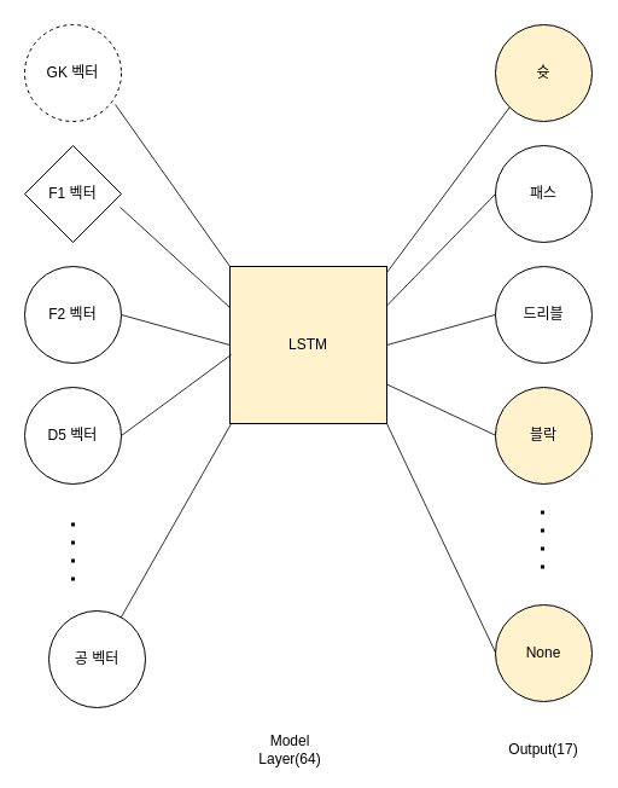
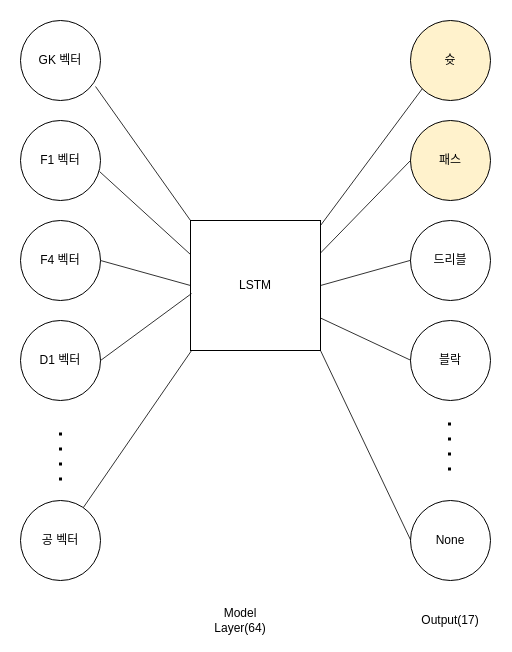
- <mxCell id="2" value="GK 벡터" style="ellipse;whiteSpace=wrap;html=1;aspect=fixed;dashed=1;" vertex="1" parent="1"><mxGeometry x="20" y="20" width="80" height="80" as="geometry" /></mxCell>
+ <mxCell id="2" value="GK 벡터" style="ellipse;whiteSpace=wrap;html=1;aspect=fixed;" vertex="1" parent="1"><mxGeometry x="20" y="20" width="80" height="80" as="geometry" /></mxCell>
- <mxCell id="3" value="F1 벡터" style="rhombus;whiteSpace=wrap;html=1;aspect=fixed;" vertex="1" parent="1"><mxGeometry x="20" y="120" width="80" height="80" as="geometry" /></mxCell>
+ <mxCell id="3" value="F1 벡터" style="ellipse;whiteSpace=wrap;html=1;aspect=fixed;" vertex="1" parent="1"><mxGeometry x="20" y="120" width="80" height="80" as="geometry" /></mxCell>
- <mxCell id="11" value="패스" style="ellipse;whiteSpace=wrap;html=1;aspect=fixed;" vertex="1" parent="1"><mxGeometry x="410" y="120" width="80" height="80" as="geometry" /></mxCell>
+ <mxCell id="11" value="패스" style="ellipse;whiteSpace=wrap;html=1;aspect=fixed;fillColor=#fff2cc;" vertex="1" parent="1"><mxGeometry x="410" y="120" width="80" height="80" as="geometry" /></mxCell>
- <mxCell id="4" value="F2 벡터" style="ellipse;whiteSpace=wrap;html=1;aspect=fixed;" vertex="1" parent="1"><mxGeometry x="20" y="220" width="80" height="80" as="geometry" /></mxCell>
+ <mxCell id="4" value="F4 벡터" style="ellipse;whiteSpace=wrap;html=1;aspect=fixed;" vertex="1" parent="1"><mxGeometry x="20" y="220" width="80" height="80" as="geometry" /></mxCell>
- <mxCell id="8" value="LSTM" style="whiteSpace=wrap;html=1;aspect=fixed;fillColor=#fff2cc;" vertex="1" parent="1"><mxGeometry x="190" y="220" width="130" height="130" as="geometry" /></mxCell>
+ <mxCell id="8" value="LSTM" style="whiteSpace=wrap;html=1;aspect=fixed;" vertex="1" parent="1"><mxGeometry x="190" y="220" width="130" height="130" as="geometry" /></mxCell>
- <mxCell id="5" value="D5 벡터" style="ellipse;whiteSpace=wrap;html=1;aspect=fixed;" vertex="1" parent="1"><mxGeometry x="20" y="320" width="80" height="80" as="geometry" /></mxCell>
+ <mxCell id="5" value="D1 벡터" style="ellipse;whiteSpace=wrap;html=1;aspect=fixed;" vertex="1" parent="1"><mxGeometry x="20" y="320" width="80" height="80" as="geometry" /></mxCell>
- <mxCell id="12" value="블락" style="ellipse;whiteSpace=wrap;html=1;aspect=fixed;fillColor=#fff2cc;" vertex="1" parent="1"><mxGeometry x="410" y="320" width="80" height="80" as="geometry" /></mxCell>
+ <mxCell id="12" value="블락" style="ellipse;whiteSpace=wrap;html=1;aspect=fixed;" vertex="1" parent="1"><mxGeometry x="410" y="320" width="80" height="80" as="geometry" /></mxCell>
- <mxCell id="14" value="None" style="ellipse;whiteSpace=wrap;html=1;aspect=fixed;fillColor=#fff2cc;" vertex="1" parent="1"><mxGeometry x="410" y="500" width="80" height="80" as="geometry" /></mxCell>
+ <mxCell id="14" value="None" style="ellipse;whiteSpace=wrap;html=1;aspect=fixed;" vertex="1" parent="1"><mxGeometry x="410" y="500" width="80" height="80" as="geometry" /></mxCell>
- <mxCell id="7" value="공 벡터" style="ellipse;whiteSpace=wrap;html=1;aspect=fixed;" vertex="1" parent="1"><mxGeometry x="40" y="505" width="80" height="80" as="geometry" /></mxCell>
+ <mxCell id="7" value="공 벡터" style="ellipse;whiteSpace=wrap;html=1;aspect=fixed;" vertex="1" parent="1"><mxGeometry x="20" y="500" width="80" height="80" as="geometry" /></mxCell>
